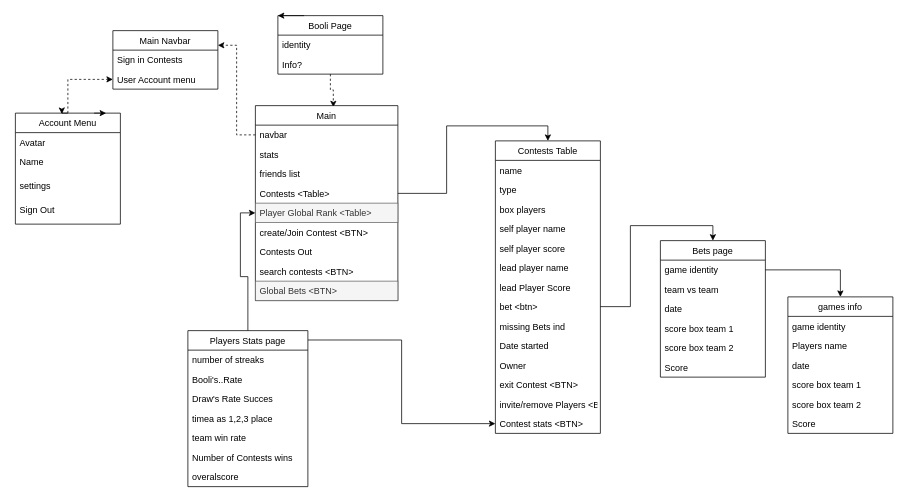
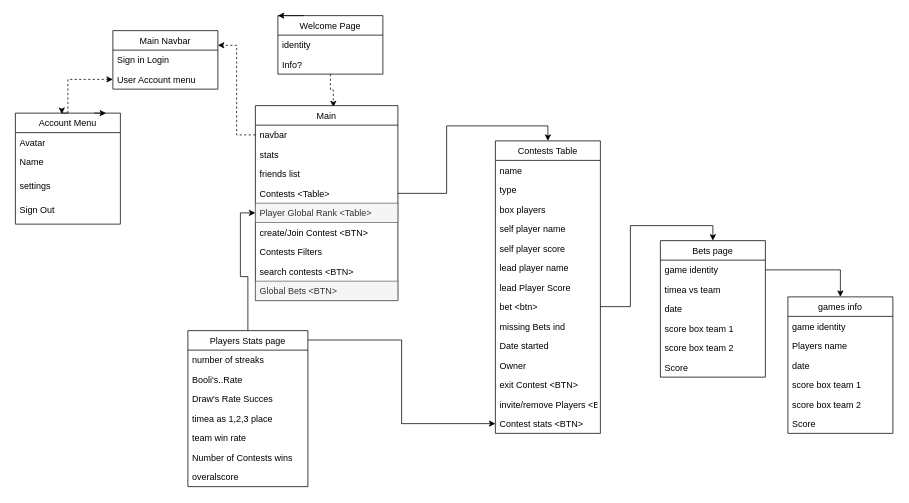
- <mxCell id="3" value="Booli Page" style="swimlane;fontStyle=0;childLayout=stackLayout;horizontal=1;startSize=26;horizontalStack=0;resizeParent=1;resizeParentMax=0;resizeLast=0;collapsible=1;marginBottom=0;" vertex="1" parent="1"><mxGeometry x="370" y="20" width="140" height="78" as="geometry" /></mxCell>
+ <mxCell id="3" value="Welcome Page" style="swimlane;fontStyle=0;childLayout=stackLayout;horizontal=1;startSize=26;horizontalStack=0;resizeParent=1;resizeParentMax=0;resizeLast=0;collapsible=1;marginBottom=0;" vertex="1" parent="1"><mxGeometry x="370" y="20" width="140" height="78" as="geometry" /></mxCell>
- <mxCell id="17" value="Sign in Contests" style="text;strokeColor=none;fillColor=none;align=left;verticalAlign=top;spacingLeft=4;spacingRight=4;overflow=hidden;rotatable=0;points=[[0,0.5],[1,0.5]];portConstraint=eastwest;" vertex="1" parent="16"><mxGeometry y="26" width="140" height="26" as="geometry" /></mxCell>
+ <mxCell id="17" value="Sign in Login" style="text;strokeColor=none;fillColor=none;align=left;verticalAlign=top;spacingLeft=4;spacingRight=4;overflow=hidden;rotatable=0;points=[[0,0.5],[1,0.5]];portConstraint=eastwest;" vertex="1" parent="16"><mxGeometry y="26" width="140" height="26" as="geometry" /></mxCell>
- <mxCell id="13" value="Contests Out" style="text;strokeColor=none;fillColor=none;align=left;verticalAlign=top;spacingLeft=4;spacingRight=4;overflow=hidden;rotatable=0;points=[[0,0.5],[1,0.5]];portConstraint=eastwest;" vertex="1" parent="6"><mxGeometry y="182" width="190" height="26" as="geometry" /></mxCell>
+ <mxCell id="13" value="Contests Filters" style="text;strokeColor=none;fillColor=none;align=left;verticalAlign=top;spacingLeft=4;spacingRight=4;overflow=hidden;rotatable=0;points=[[0,0.5],[1,0.5]];portConstraint=eastwest;" vertex="1" parent="6"><mxGeometry y="182" width="190" height="26" as="geometry" /></mxCell>
- <mxCell id="46" value="team vs team   " style="text;strokeColor=none;fillColor=none;align=left;verticalAlign=top;spacingLeft=4;spacingRight=4;overflow=hidden;rotatable=0;points=[[0,0.5],[1,0.5]];portConstraint=eastwest;" vertex="1" parent="44"><mxGeometry y="52" width="140" height="26" as="geometry" /></mxCell>
+ <mxCell id="46" value="timea vs team   " style="text;strokeColor=none;fillColor=none;align=left;verticalAlign=top;spacingLeft=4;spacingRight=4;overflow=hidden;rotatable=0;points=[[0,0.5],[1,0.5]];portConstraint=eastwest;" vertex="1" parent="44"><mxGeometry y="52" width="140" height="26" as="geometry" /></mxCell>
